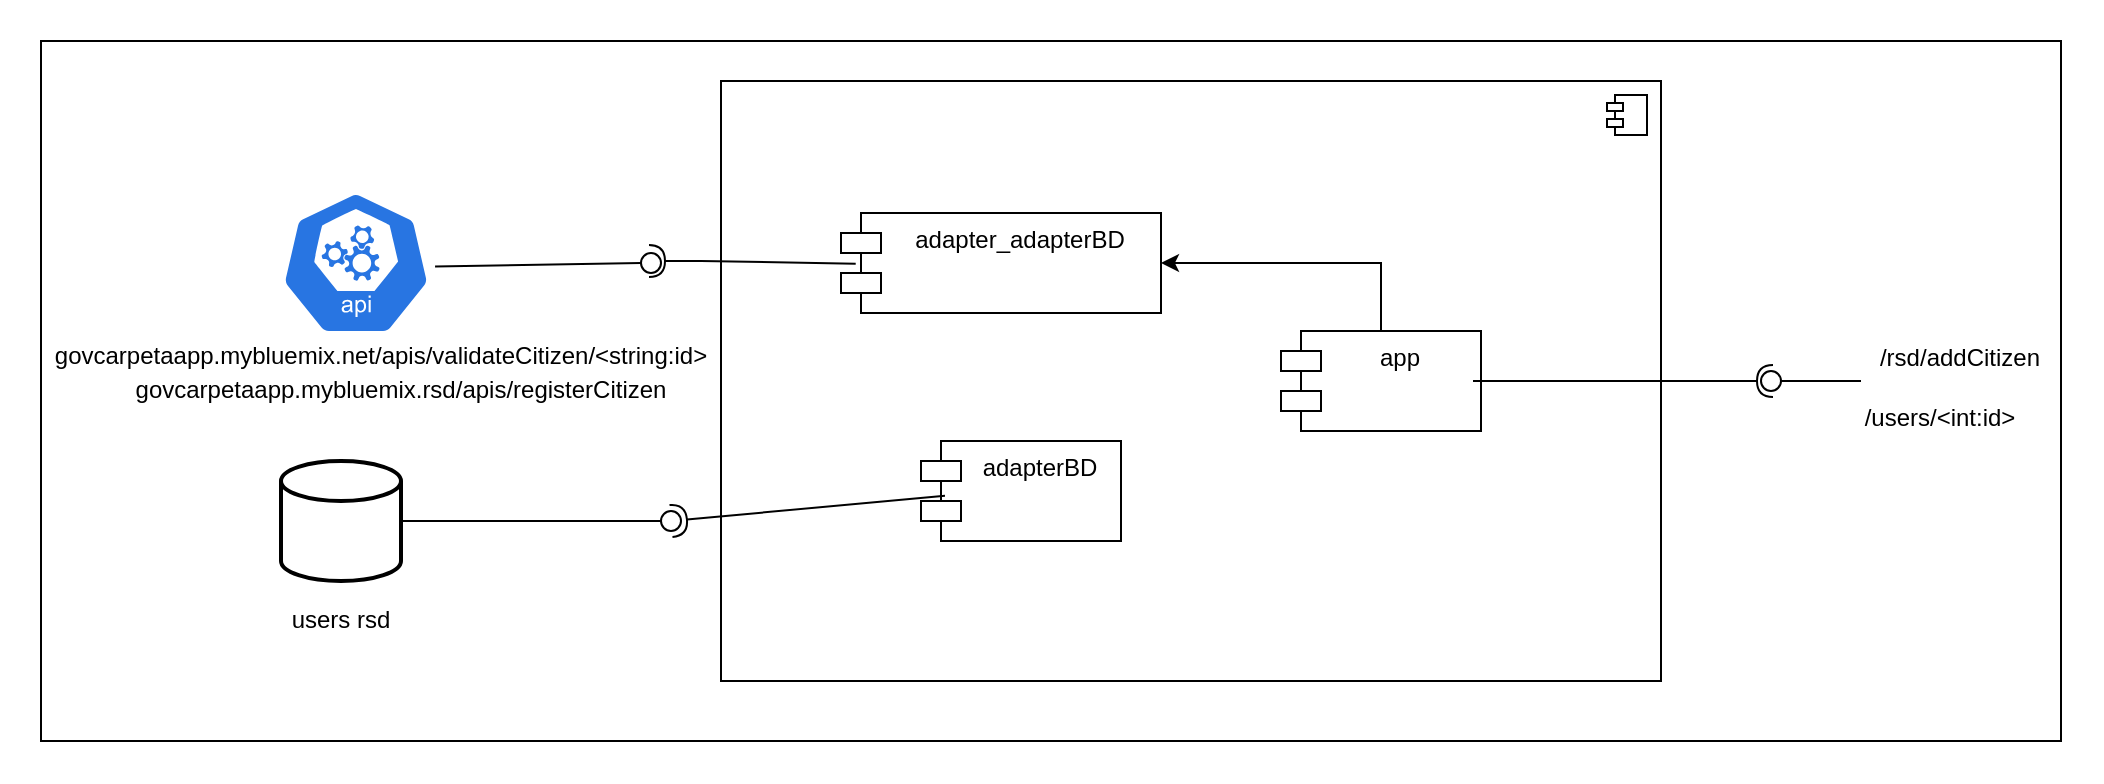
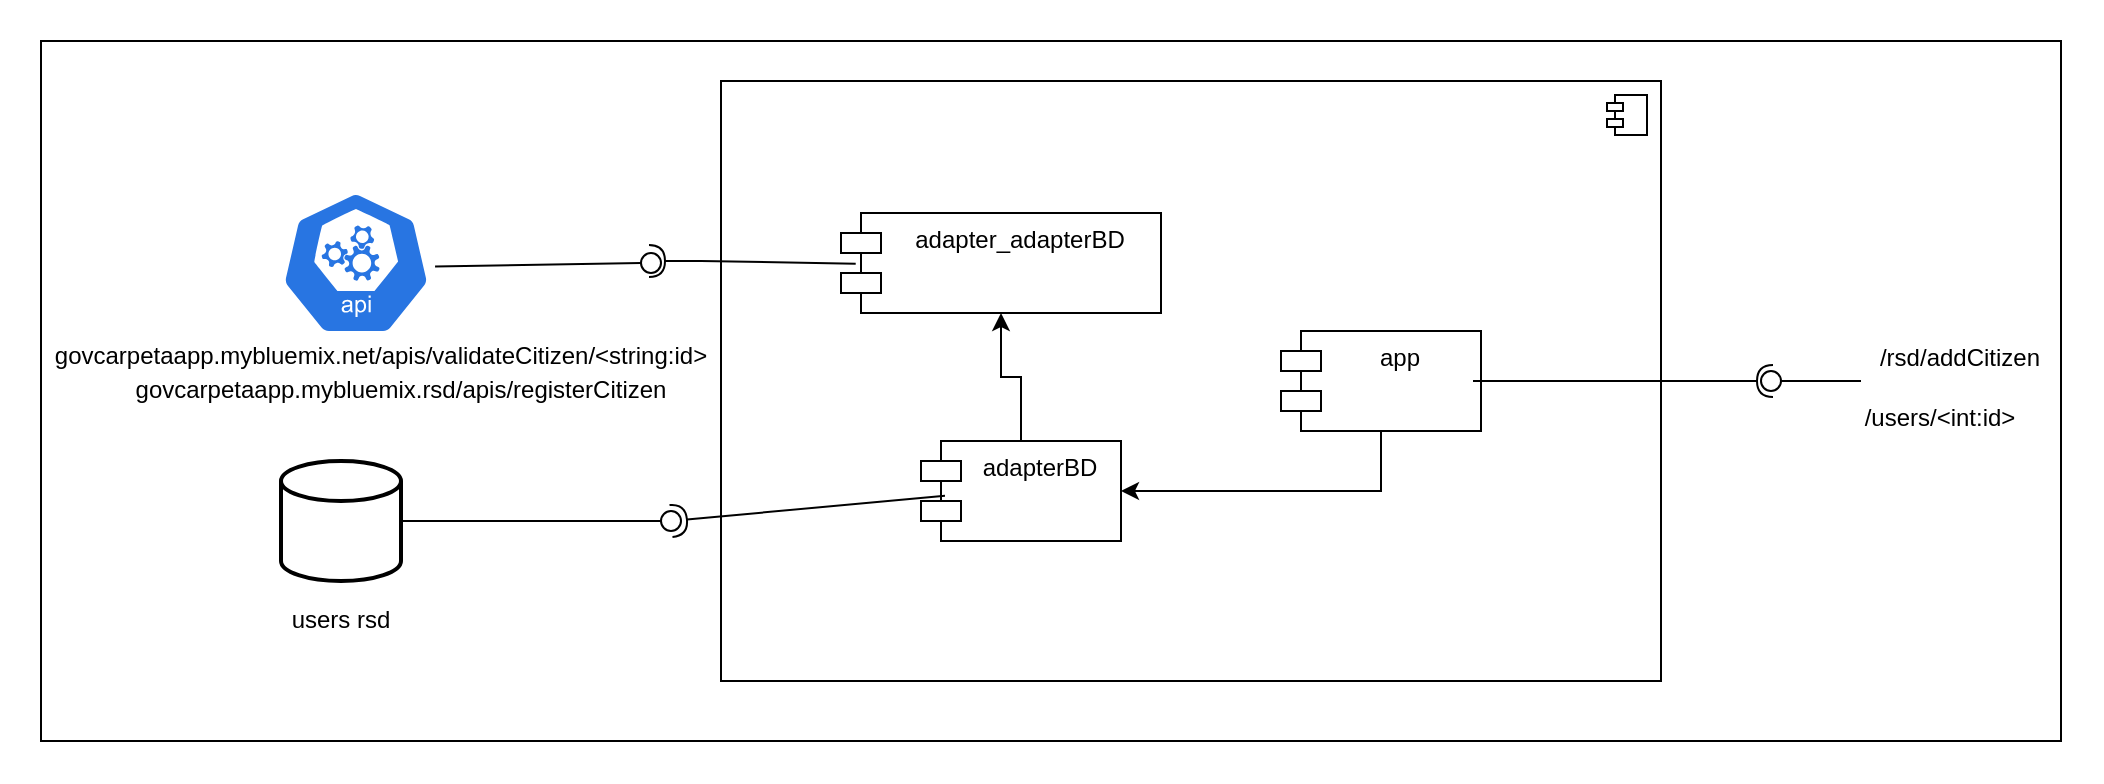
- <mxCell id="5" value="" style="edgeStyle=orthogonalEdgeStyle;rounded=0;orthogonalLoop=1;jettySize=auto;html=1;endArrow=none;endFill=0;startArrow=classic;startFill=1;" edge="1" parent="1" source="6" target="17"><mxGeometry relative="1" as="geometry" /></mxCell>
+ <mxCell id="5" value="" style="edgeStyle=orthogonalEdgeStyle;rounded=0;orthogonalLoop=1;jettySize=auto;html=1;endArrow=none;endFill=0;startArrow=classic;startFill=1;" edge="1" parent="1" source="6" target="8"><mxGeometry relative="1" as="geometry" /></mxCell>
+ <mxCell id="7" style="edgeStyle=orthogonalEdgeStyle;rounded=0;orthogonalLoop=1;jettySize=auto;html=1;entryX=0.5;entryY=1;entryDx=0;entryDy=0;endArrow=none;endFill=0;startArrow=classic;startFill=1;" edge="1" parent="1" source="8" target="17"><mxGeometry relative="1" as="geometry" /></mxCell>
